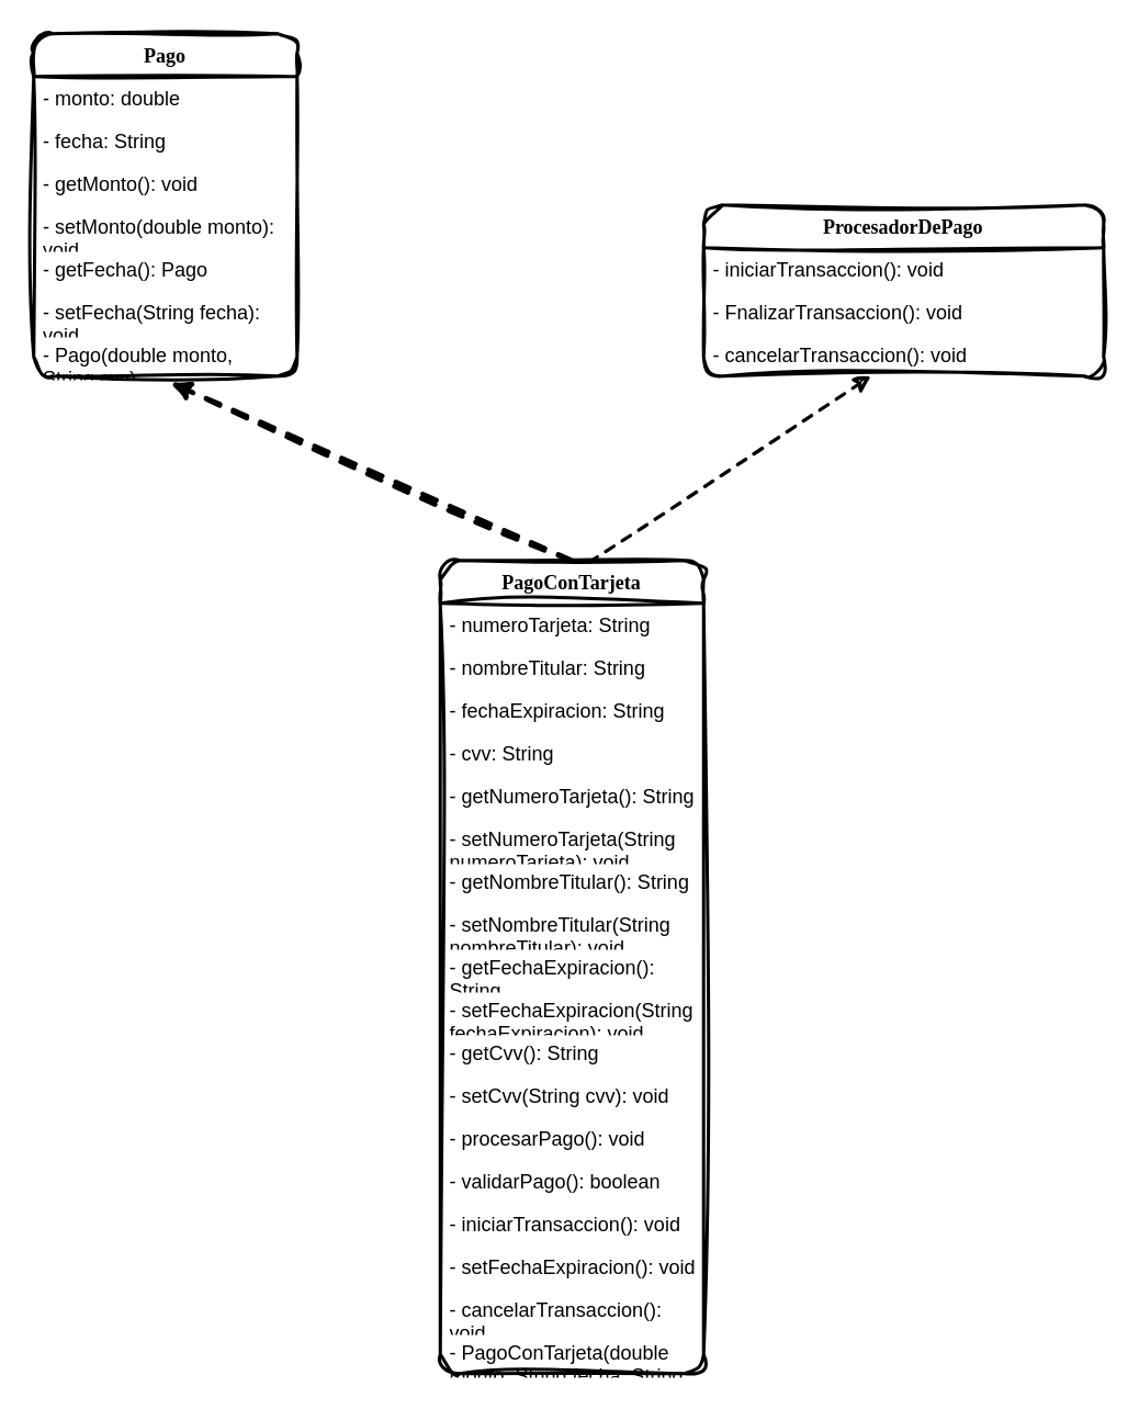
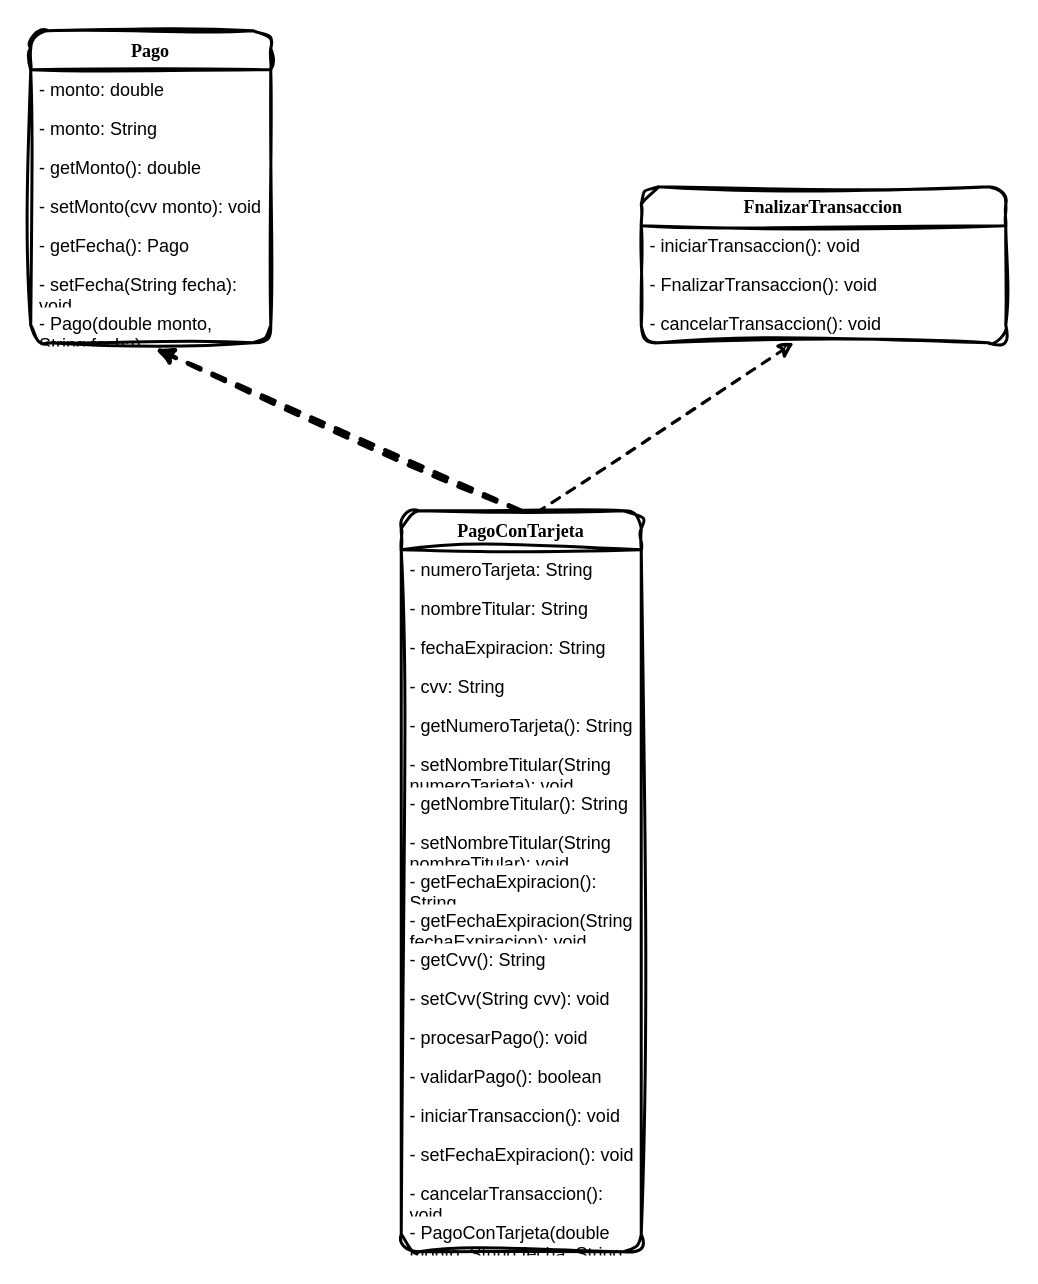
- <mxCell id="29" value="- fecha: String" style="text;strokeColor=none;fillColor=none;align=left;verticalAlign=top;spacingLeft=4;spacingRight=4;overflow=hidden;rotatable=0;points=[[0,0.5],[1,0.5]];portConstraint=eastwest;whiteSpace=wrap;html=1;" vertex="1" parent="27"><mxGeometry y="52" width="160" height="26" as="geometry" /></mxCell>
+ <mxCell id="29" value="- monto: String" style="text;strokeColor=none;fillColor=none;align=left;verticalAlign=top;spacingLeft=4;spacingRight=4;overflow=hidden;rotatable=0;points=[[0,0.5],[1,0.5]];portConstraint=eastwest;whiteSpace=wrap;html=1;" vertex="1" parent="27"><mxGeometry y="52" width="160" height="26" as="geometry" /></mxCell>
- <mxCell id="30" value="- getMonto(): void" style="text;strokeColor=none;fillColor=none;align=left;verticalAlign=top;spacingLeft=4;spacingRight=4;overflow=hidden;rotatable=0;points=[[0,0.5],[1,0.5]];portConstraint=eastwest;whiteSpace=wrap;html=1;" vertex="1" parent="27"><mxGeometry y="78" width="160" height="26" as="geometry" /></mxCell>
+ <mxCell id="30" value="- getMonto(): double" style="text;strokeColor=none;fillColor=none;align=left;verticalAlign=top;spacingLeft=4;spacingRight=4;overflow=hidden;rotatable=0;points=[[0,0.5],[1,0.5]];portConstraint=eastwest;whiteSpace=wrap;html=1;" vertex="1" parent="27"><mxGeometry y="78" width="160" height="26" as="geometry" /></mxCell>
- <mxCell id="21" value="ProcesadorDePago" style="swimlane;fontStyle=1;align=center;verticalAlign=top;childLayout=stackLayout;horizontal=1;startSize=26;horizontalStack=0;resizeParent=1;resizeParentMax=0;resizeLast=0;collapsible=1;marginBottom=0;whiteSpace=wrap;html=1;fillColor=default;strokeWidth=2;sketch=1;curveFitting=1;jiggle=2;glass=0;rounded=1;fontFamily=Lucida Console;swimlaneFillColor=default;gradientColor=none;shadow=0;swimlaneHead=1;swimlaneBody=1;labelBackgroundColor=none;labelBorderColor=none;" parent="1" vertex="1"><mxGeometry x="427" y="124" width="243" height="104" as="geometry" /></mxCell>
+ <mxCell id="21" value="FnalizarTransaccion" style="swimlane;fontStyle=1;align=center;verticalAlign=top;childLayout=stackLayout;horizontal=1;startSize=26;horizontalStack=0;resizeParent=1;resizeParentMax=0;resizeLast=0;collapsible=1;marginBottom=0;whiteSpace=wrap;html=1;fillColor=default;strokeWidth=2;sketch=1;curveFitting=1;jiggle=2;glass=0;rounded=1;fontFamily=Lucida Console;swimlaneFillColor=default;gradientColor=none;shadow=0;swimlaneHead=1;swimlaneBody=1;labelBackgroundColor=none;labelBorderColor=none;" parent="1" vertex="1"><mxGeometry x="427" y="124" width="243" height="104" as="geometry" /></mxCell>
- <mxCell id="31" value="- setMonto(double monto): void" style="text;strokeColor=none;fillColor=none;align=left;verticalAlign=top;spacingLeft=4;spacingRight=4;overflow=hidden;rotatable=0;points=[[0,0.5],[1,0.5]];portConstraint=eastwest;whiteSpace=wrap;html=1;" vertex="1" parent="27"><mxGeometry y="104" width="160" height="26" as="geometry" /></mxCell>
+ <mxCell id="31" value="- setMonto(cvv monto): void" style="text;strokeColor=none;fillColor=none;align=left;verticalAlign=top;spacingLeft=4;spacingRight=4;overflow=hidden;rotatable=0;points=[[0,0.5],[1,0.5]];portConstraint=eastwest;whiteSpace=wrap;html=1;" vertex="1" parent="27"><mxGeometry y="104" width="160" height="26" as="geometry" /></mxCell>
- <mxCell id="34" value="- Pago(double monto, String cvv): " style="text;strokeColor=none;fillColor=none;align=left;verticalAlign=top;spacingLeft=4;spacingRight=4;overflow=hidden;rotatable=0;points=[[0,0.5],[1,0.5]];portConstraint=eastwest;whiteSpace=wrap;html=1;" vertex="1" parent="27"><mxGeometry y="182" width="160" height="26" as="geometry" /></mxCell>
+ <mxCell id="34" value="- Pago(double monto, String fecha): " style="text;strokeColor=none;fillColor=none;align=left;verticalAlign=top;spacingLeft=4;spacingRight=4;overflow=hidden;rotatable=0;points=[[0,0.5],[1,0.5]];portConstraint=eastwest;whiteSpace=wrap;html=1;" vertex="1" parent="27"><mxGeometry y="182" width="160" height="26" as="geometry" /></mxCell>
- <mxCell id="8" value="- setNumeroTarjeta(String numeroTarjeta): void" style="text;strokeColor=none;fillColor=none;align=left;verticalAlign=top;spacingLeft=4;spacingRight=4;overflow=hidden;rotatable=0;points=[[0,0.5],[1,0.5]];portConstraint=eastwest;whiteSpace=wrap;html=1;" parent="2" vertex="1"><mxGeometry y="156" width="160" height="26" as="geometry" /></mxCell>
+ <mxCell id="8" value="- setNombreTitular(String numeroTarjeta): void" style="text;strokeColor=none;fillColor=none;align=left;verticalAlign=top;spacingLeft=4;spacingRight=4;overflow=hidden;rotatable=0;points=[[0,0.5],[1,0.5]];portConstraint=eastwest;whiteSpace=wrap;html=1;" parent="2" vertex="1"><mxGeometry y="156" width="160" height="26" as="geometry" /></mxCell>
- <mxCell id="12" value="- setFechaExpiracion(String fechaExpiracion): void" style="text;strokeColor=none;fillColor=none;align=left;verticalAlign=top;spacingLeft=4;spacingRight=4;overflow=hidden;rotatable=0;points=[[0,0.5],[1,0.5]];portConstraint=eastwest;whiteSpace=wrap;html=1;" parent="2" vertex="1"><mxGeometry y="260" width="160" height="26" as="geometry" /></mxCell>
+ <mxCell id="12" value="- getFechaExpiracion(String fechaExpiracion): void" style="text;strokeColor=none;fillColor=none;align=left;verticalAlign=top;spacingLeft=4;spacingRight=4;overflow=hidden;rotatable=0;points=[[0,0.5],[1,0.5]];portConstraint=eastwest;whiteSpace=wrap;html=1;" parent="2" vertex="1"><mxGeometry y="260" width="160" height="26" as="geometry" /></mxCell>
